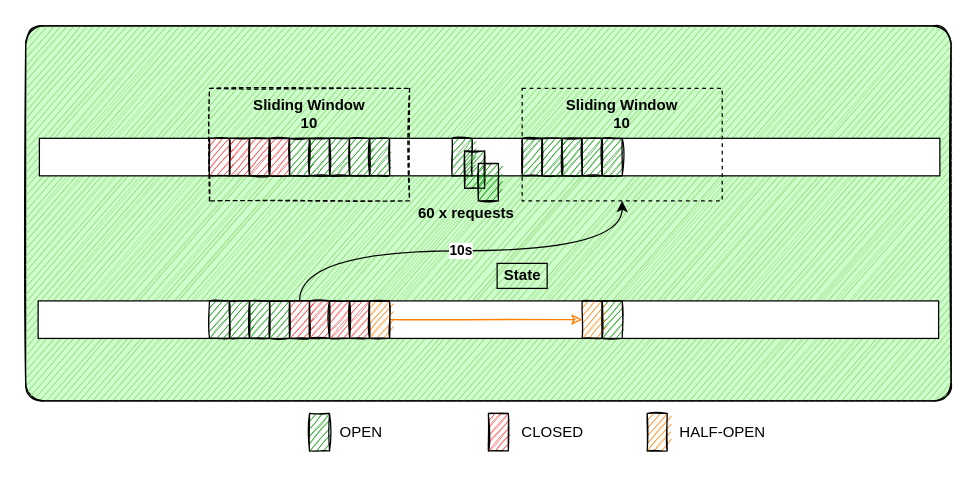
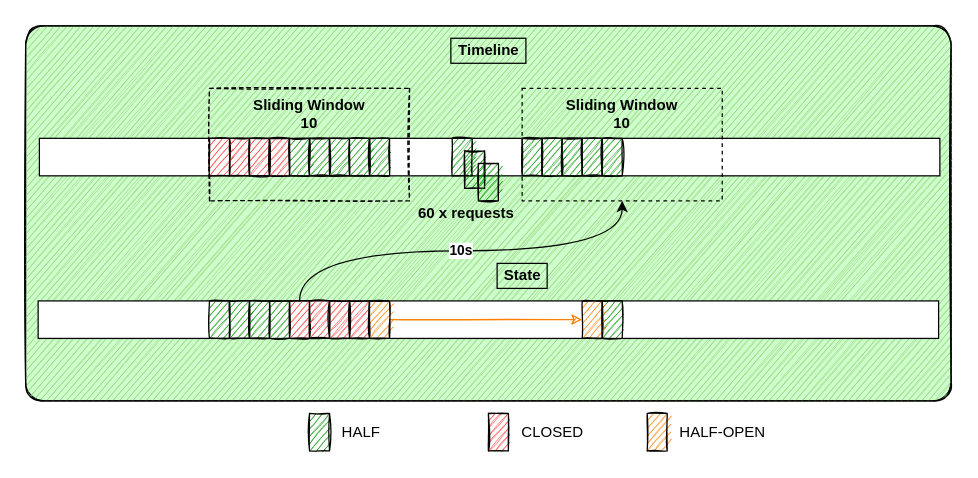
+ <mxCell id="6" value="Timeline" style="text;html=1;align=center;verticalAlign=middle;resizable=0;points=[];autosize=1;strokeColor=default;fillColor=none;fontStyle=1" vertex="1" parent="1"><mxGeometry x="360" y="30" width="60" height="20" as="geometry" /></mxCell>
- <mxCell id="44" value="OPEN" style="text;html=1;align=center;verticalAlign=middle;resizable=0;points=[];autosize=1;strokeColor=none;fillColor=none;" vertex="1" parent="1"><mxGeometry x="263" y="335" width="50" height="20" as="geometry" /></mxCell>
+ <mxCell id="44" value="HALF" style="text;html=1;align=center;verticalAlign=middle;resizable=0;points=[];autosize=1;strokeColor=none;fillColor=none;" vertex="1" parent="1"><mxGeometry x="263" y="335" width="50" height="20" as="geometry" /></mxCell>
